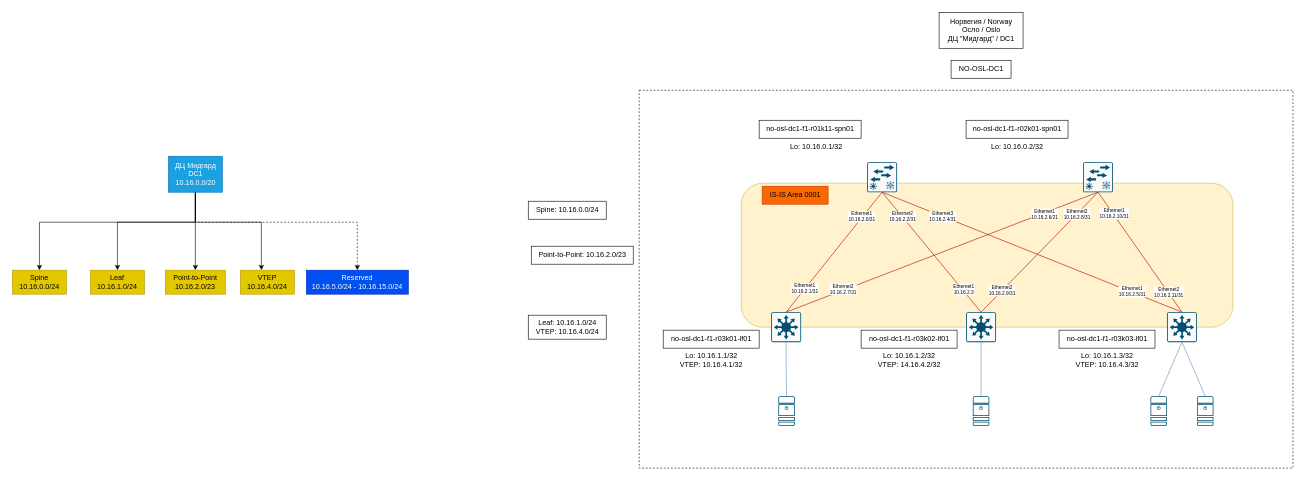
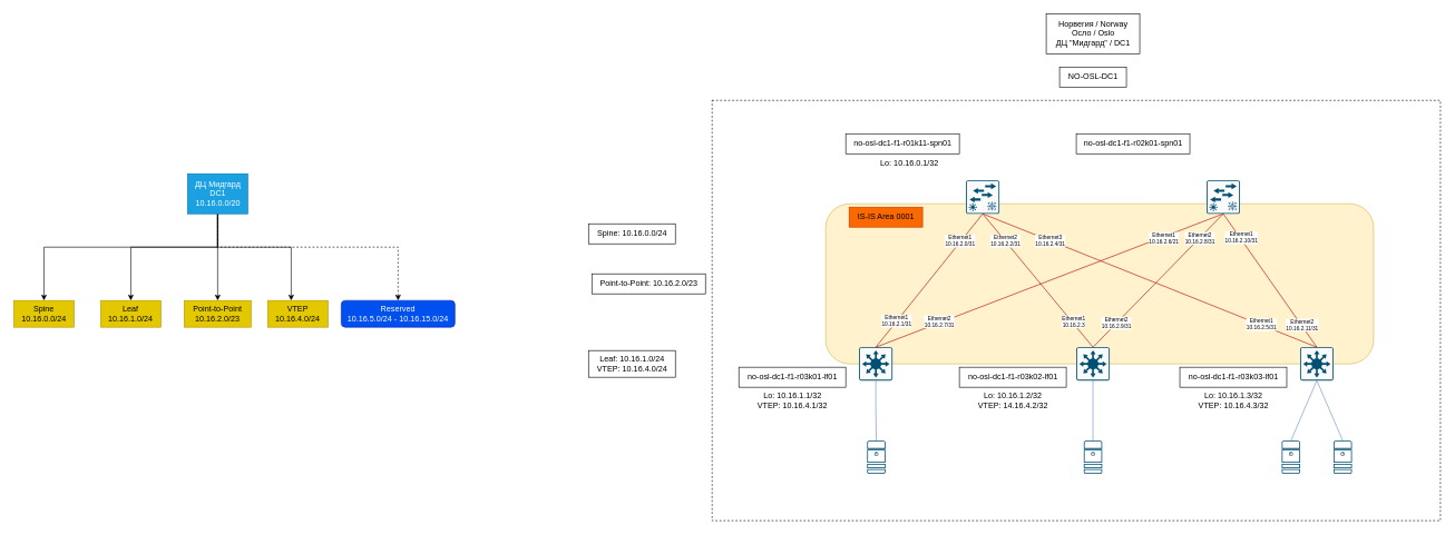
- <mxCell id="45" value="Lo: 10.16.0.2/32" style="text;html=1;align=center;verticalAlign=middle;resizable=0;points=[];autosize=1;strokeColor=none;fillColor=none;" parent="1" vertex="1"><mxGeometry x="1640" y="230" width="110" height="30" as="geometry" /></mxCell>
- <mxCell id="60" value="Reserved&lt;div&gt;10.16.5.0/24 - 10.16.15.0/24&lt;/div&gt;" style="whiteSpace=wrap;html=1;resizable=0;autosize=1;fillColor=#0050ef;fontColor=#ffffff;strokeColor=#001DBC;" parent="1" vertex="1"><mxGeometry x="510" y="450" width="170" height="40" as="geometry" /></mxCell>
+ <mxCell id="60" value="Reserved&lt;div&gt;10.16.5.0/24 - 10.16.15.0/24&lt;/div&gt;" style="whiteSpace=wrap;html=1;resizable=0;autosize=1;fillColor=#0050ef;fontColor=#ffffff;strokeColor=#001DBC;rounded=1;" parent="1" vertex="1"><mxGeometry x="510" y="450" width="170" height="40" as="geometry" /></mxCell>
